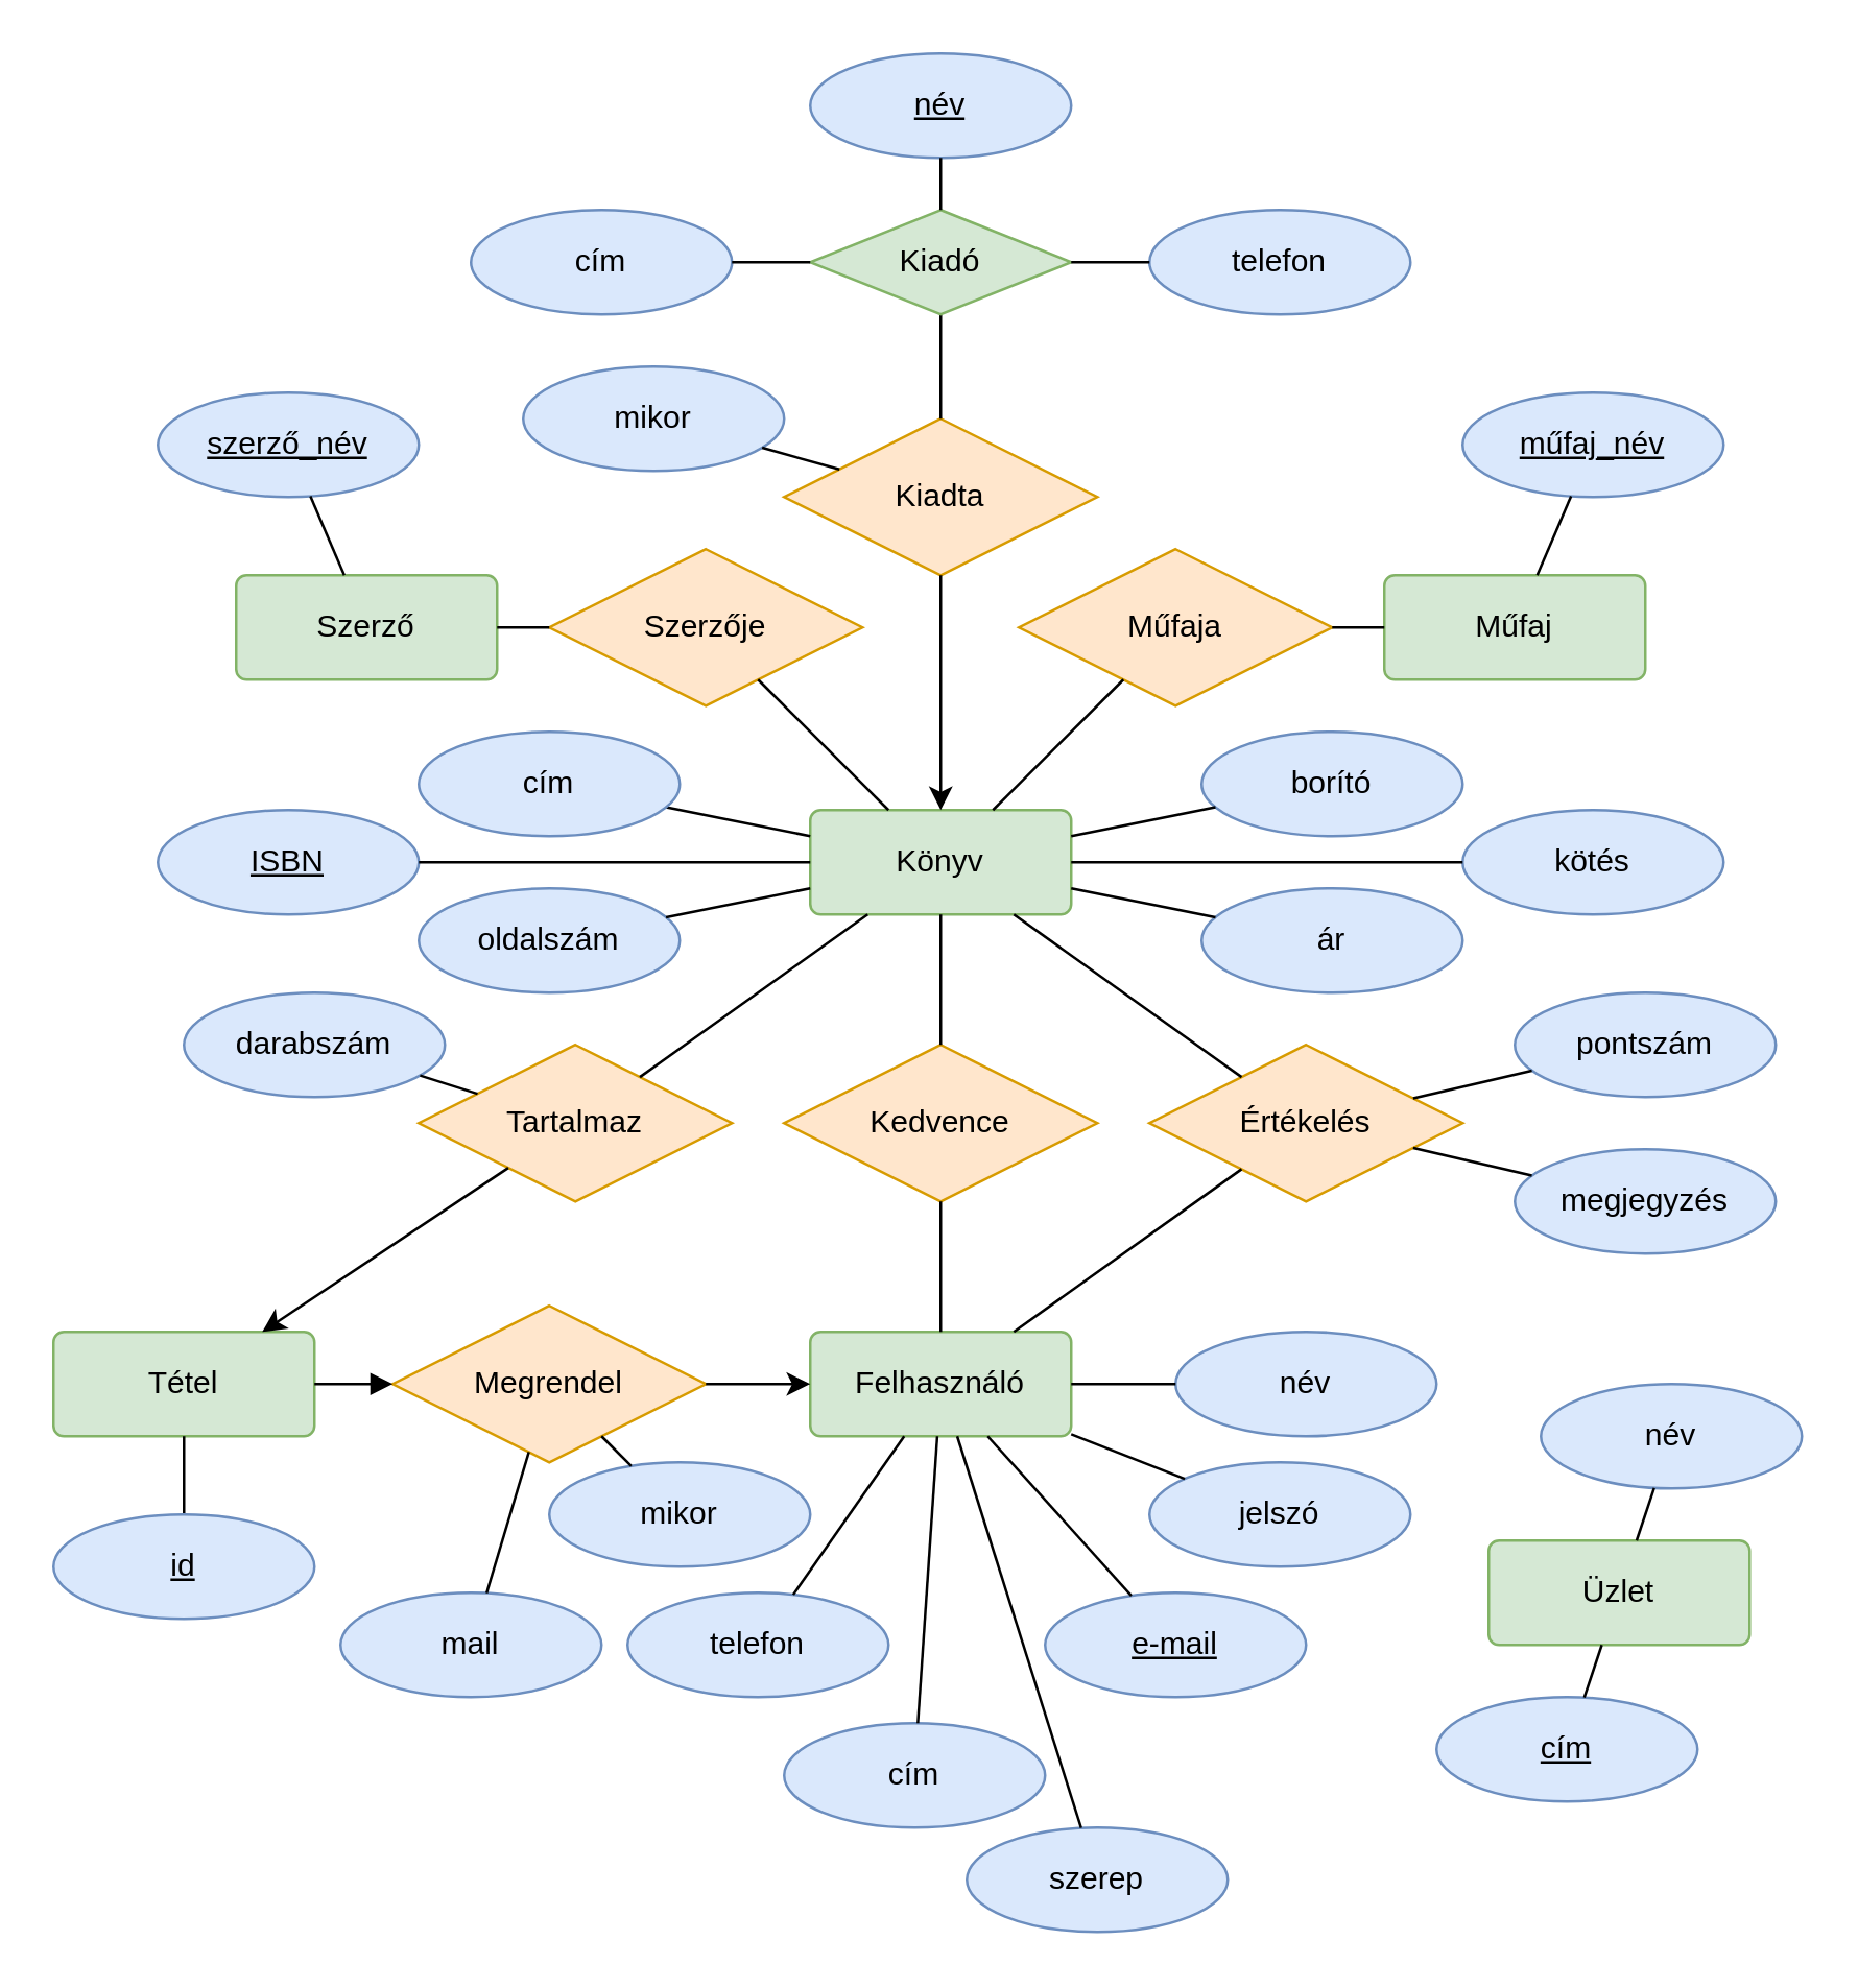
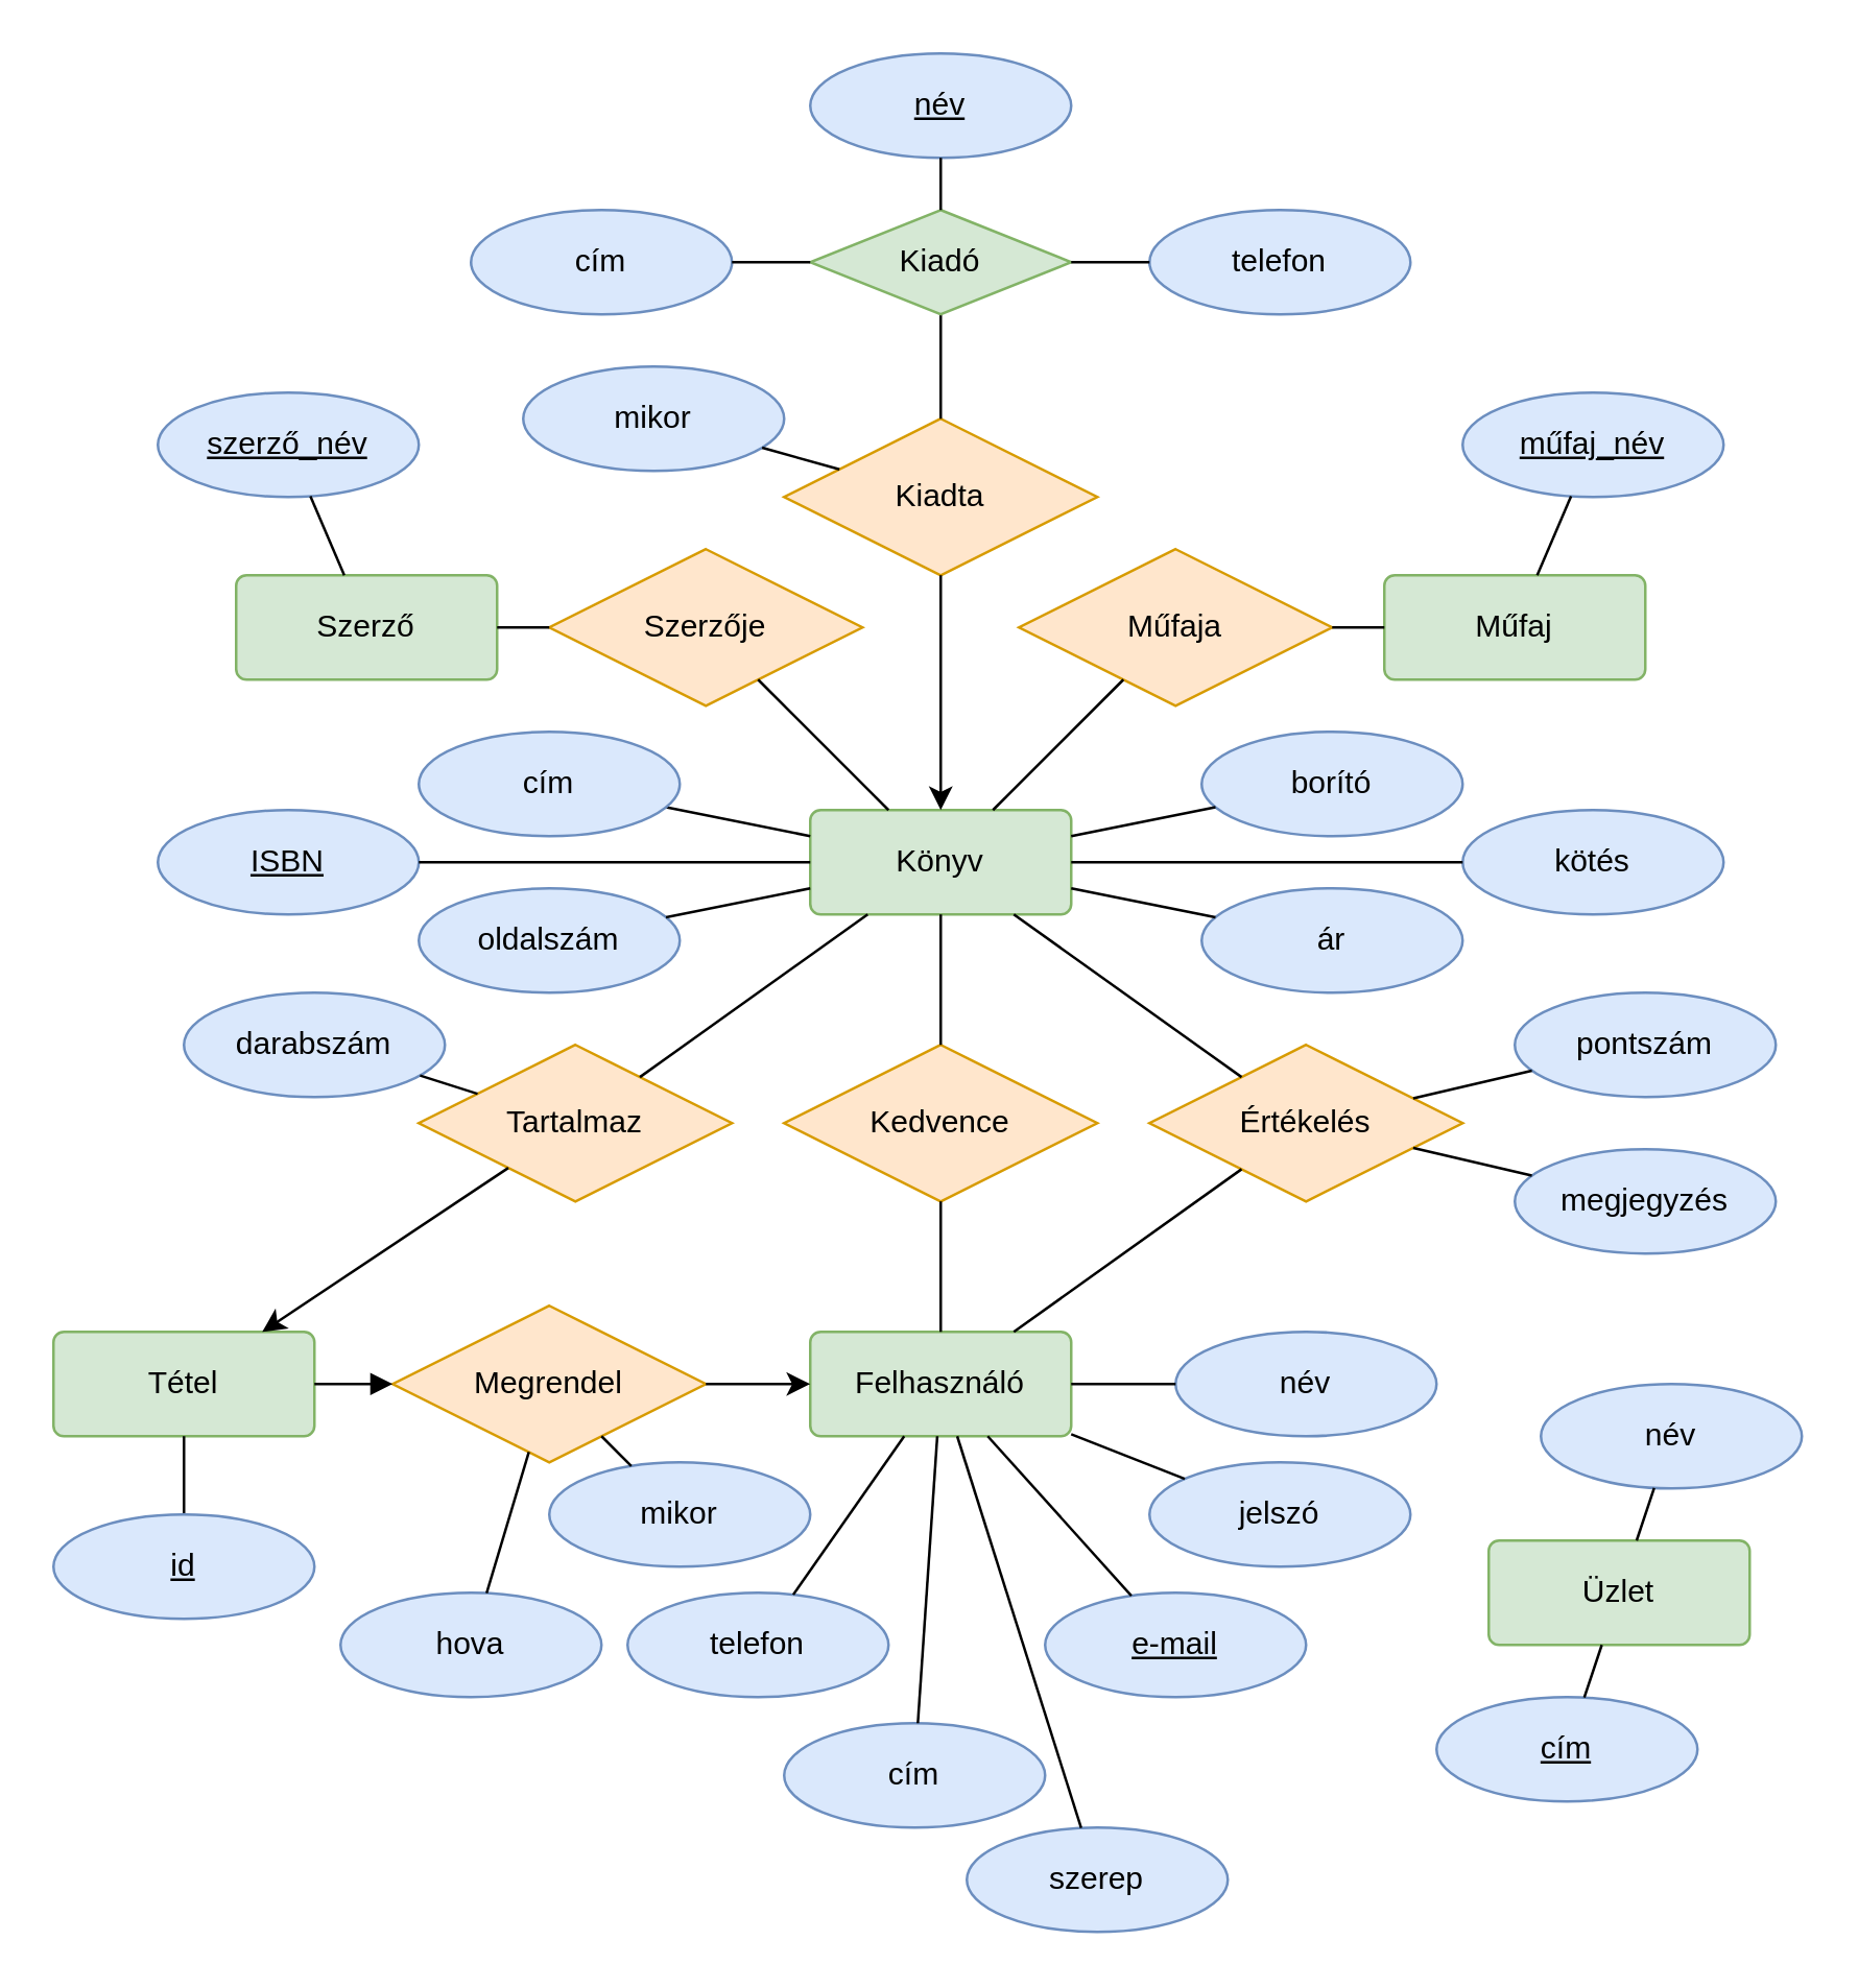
- <mxCell id="72" value="mail" style="ellipse;whiteSpace=wrap;html=1;align=center;fillColor=#dae8fc;strokeColor=#6c8ebf;" parent="1" vertex="1"><mxGeometry x="130" y="610" width="100" height="40" as="geometry" /></mxCell>
+ <mxCell id="72" value="hova" style="ellipse;whiteSpace=wrap;html=1;align=center;fillColor=#dae8fc;strokeColor=#6c8ebf;" parent="1" vertex="1"><mxGeometry x="130" y="610" width="100" height="40" as="geometry" /></mxCell>
